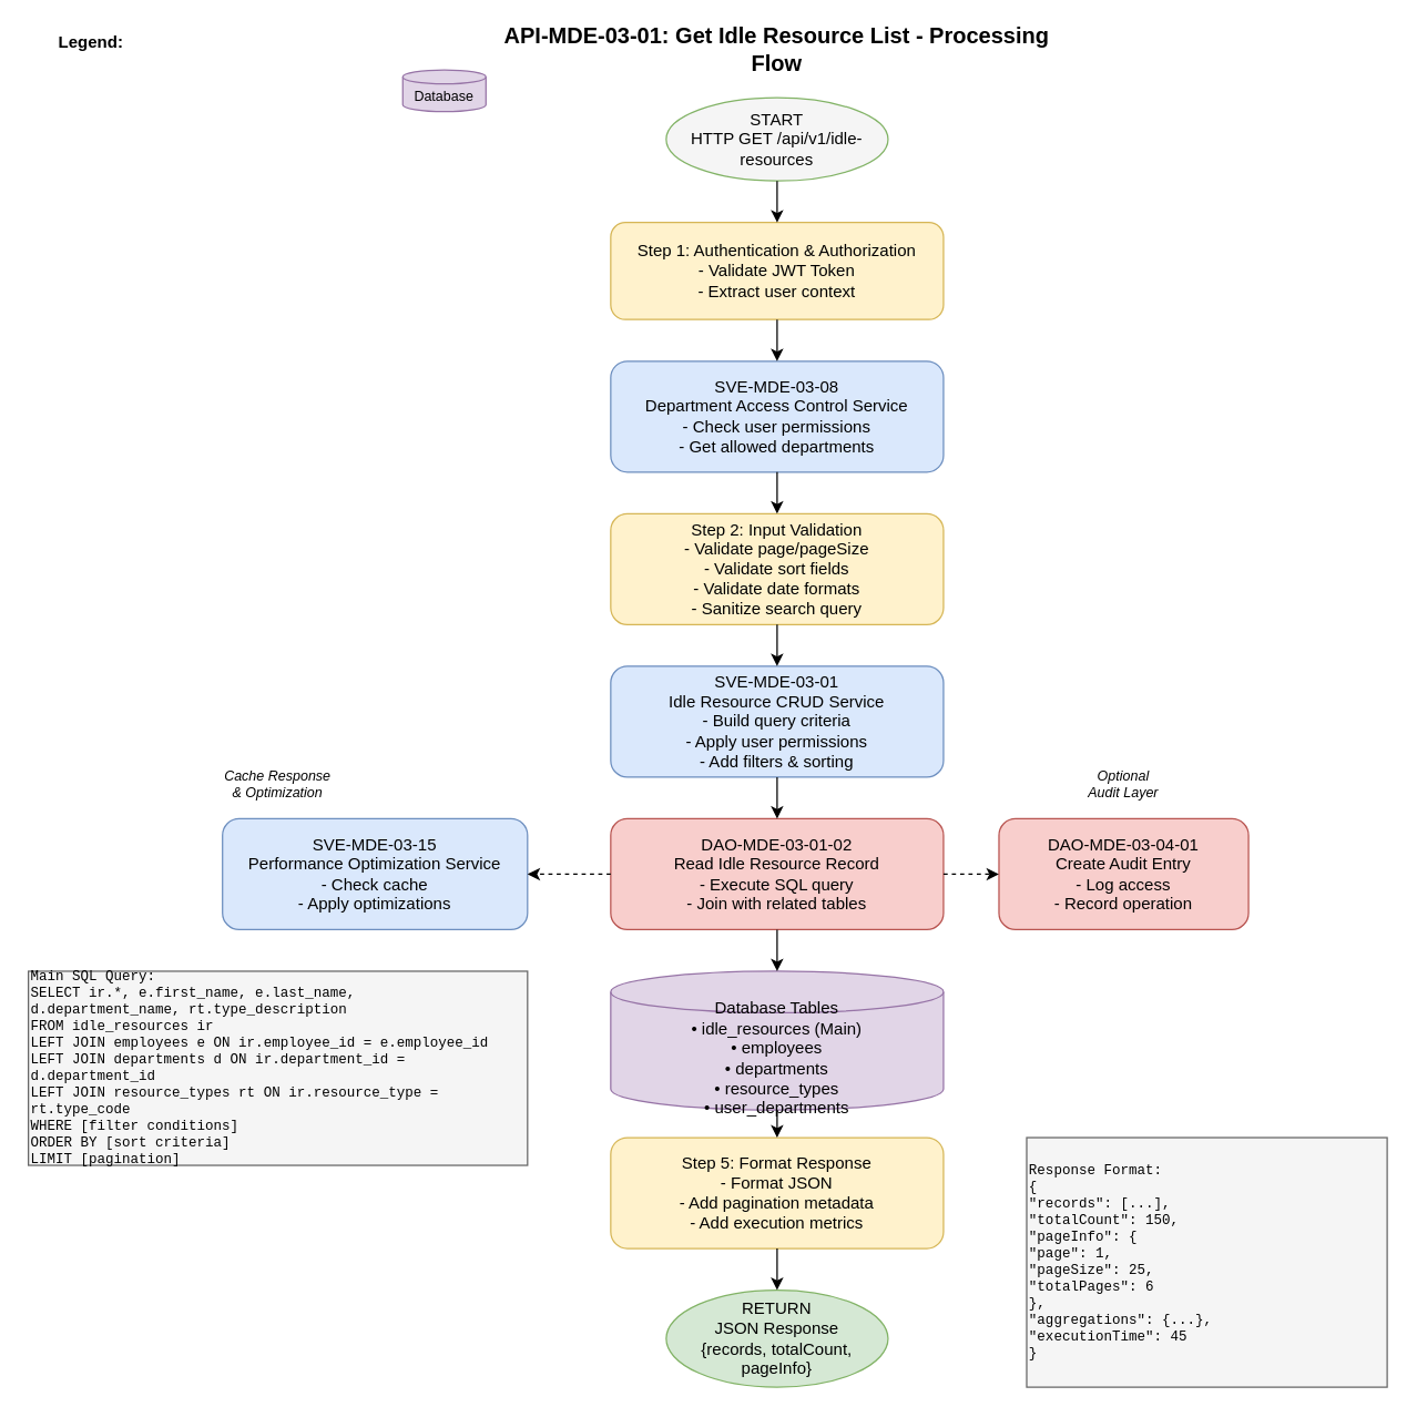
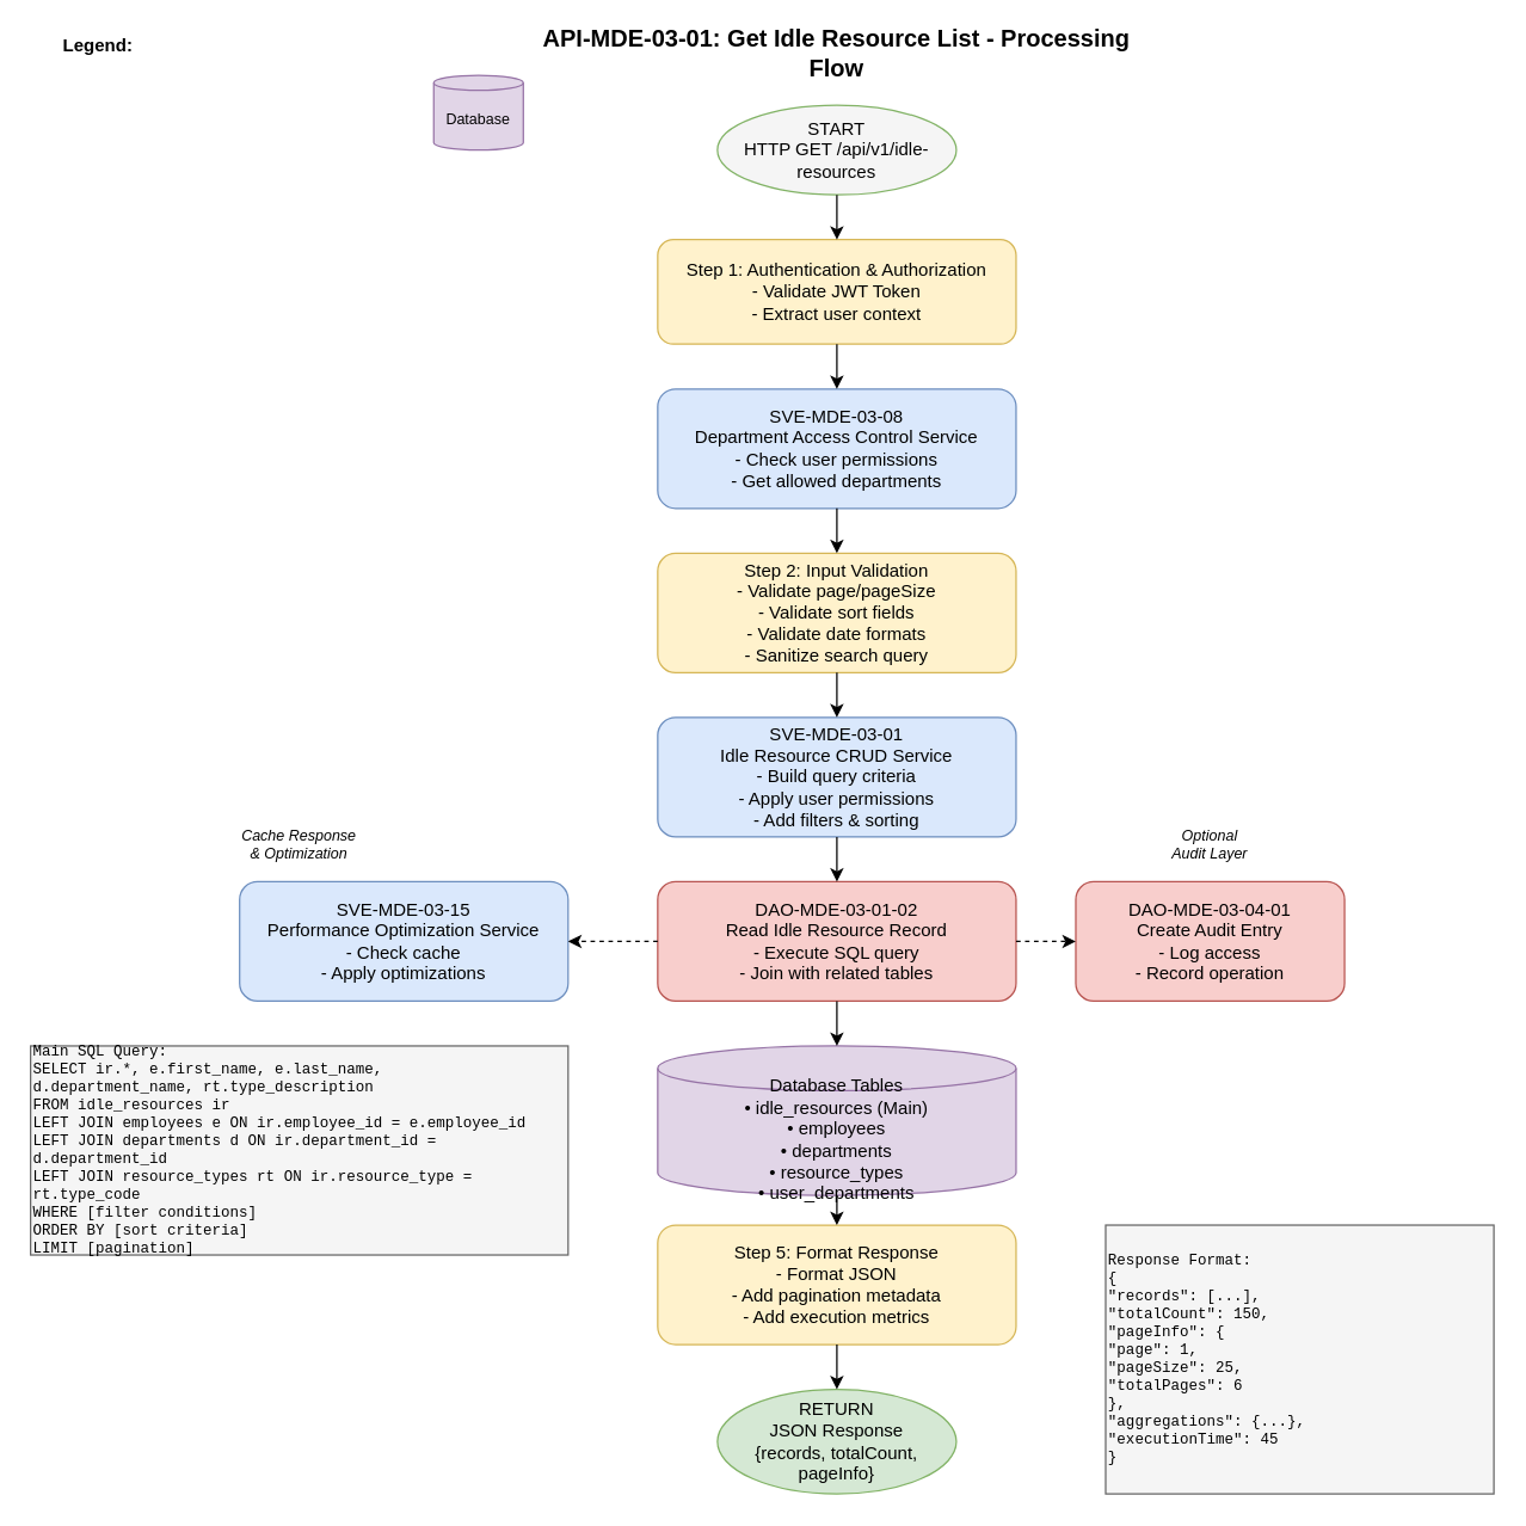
- <mxCell id="27" value="Database" style="shape=cylinder3;whiteSpace=wrap;html=1;boundedLbl=1;backgroundOutline=1;size=5;fillColor=#e1d5e7;strokeColor=#9673a6;fontSize=10;" vertex="1" parent="1"><mxGeometry x="290" y="50" width="60" height="30" as="geometry" /></mxCell>
+ <mxCell id="27" value="Database" style="shape=cylinder3;whiteSpace=wrap;html=1;boundedLbl=1;backgroundOutline=1;size=5;fillColor=#e1d5e7;strokeColor=#9673a6;fontSize=10;" vertex="1" parent="1"><mxGeometry x="290" y="50" width="60" height="50" as="geometry" /></mxCell>
